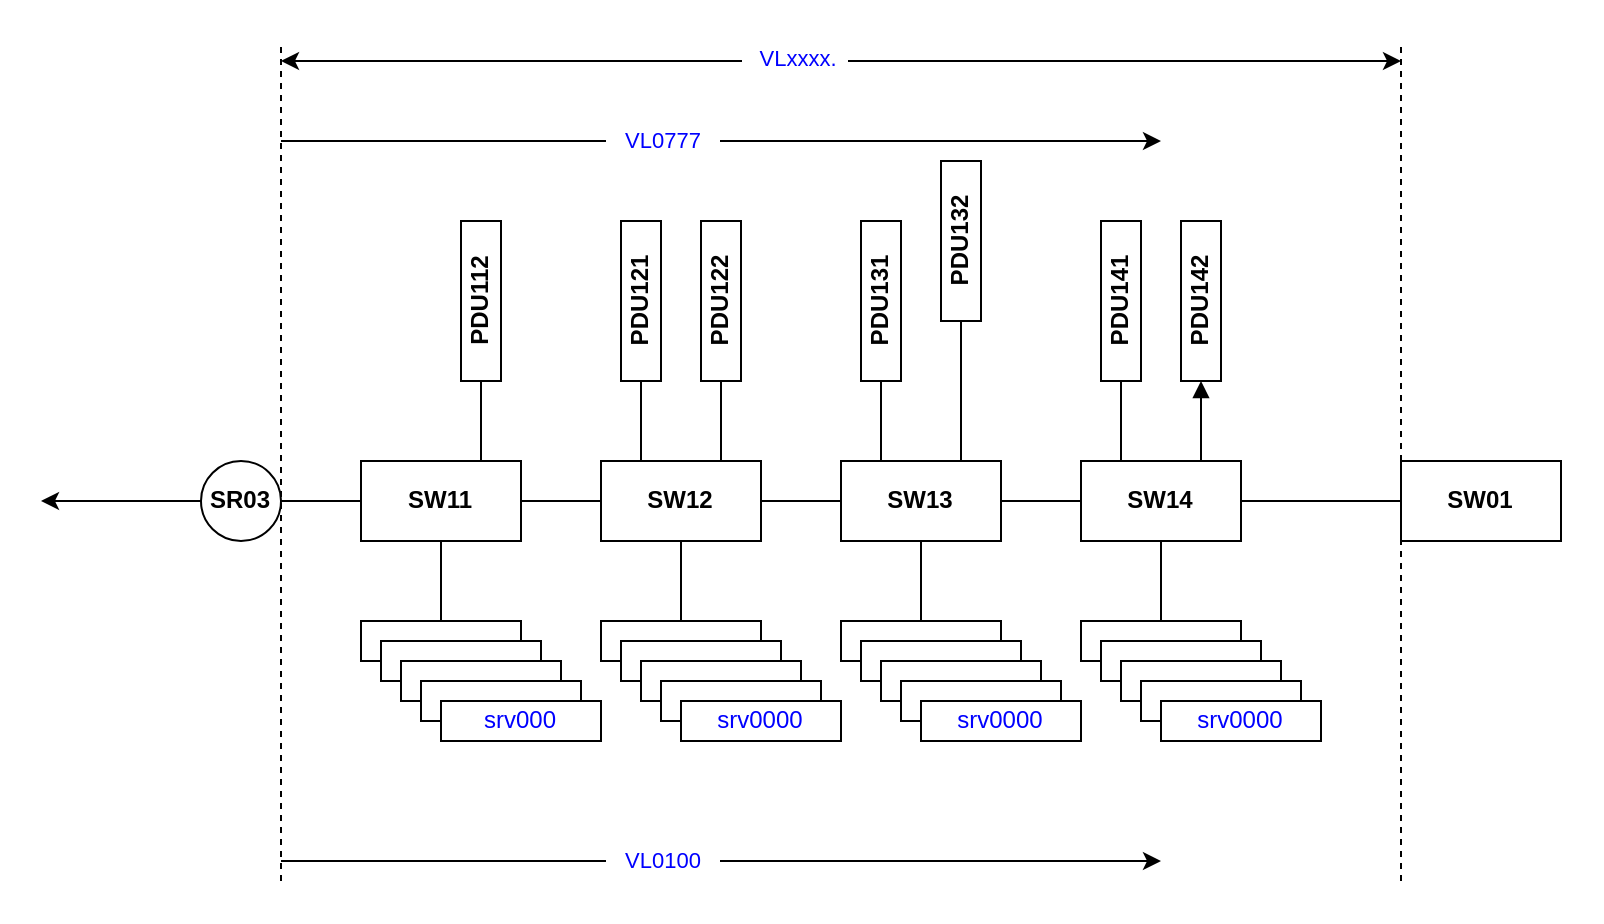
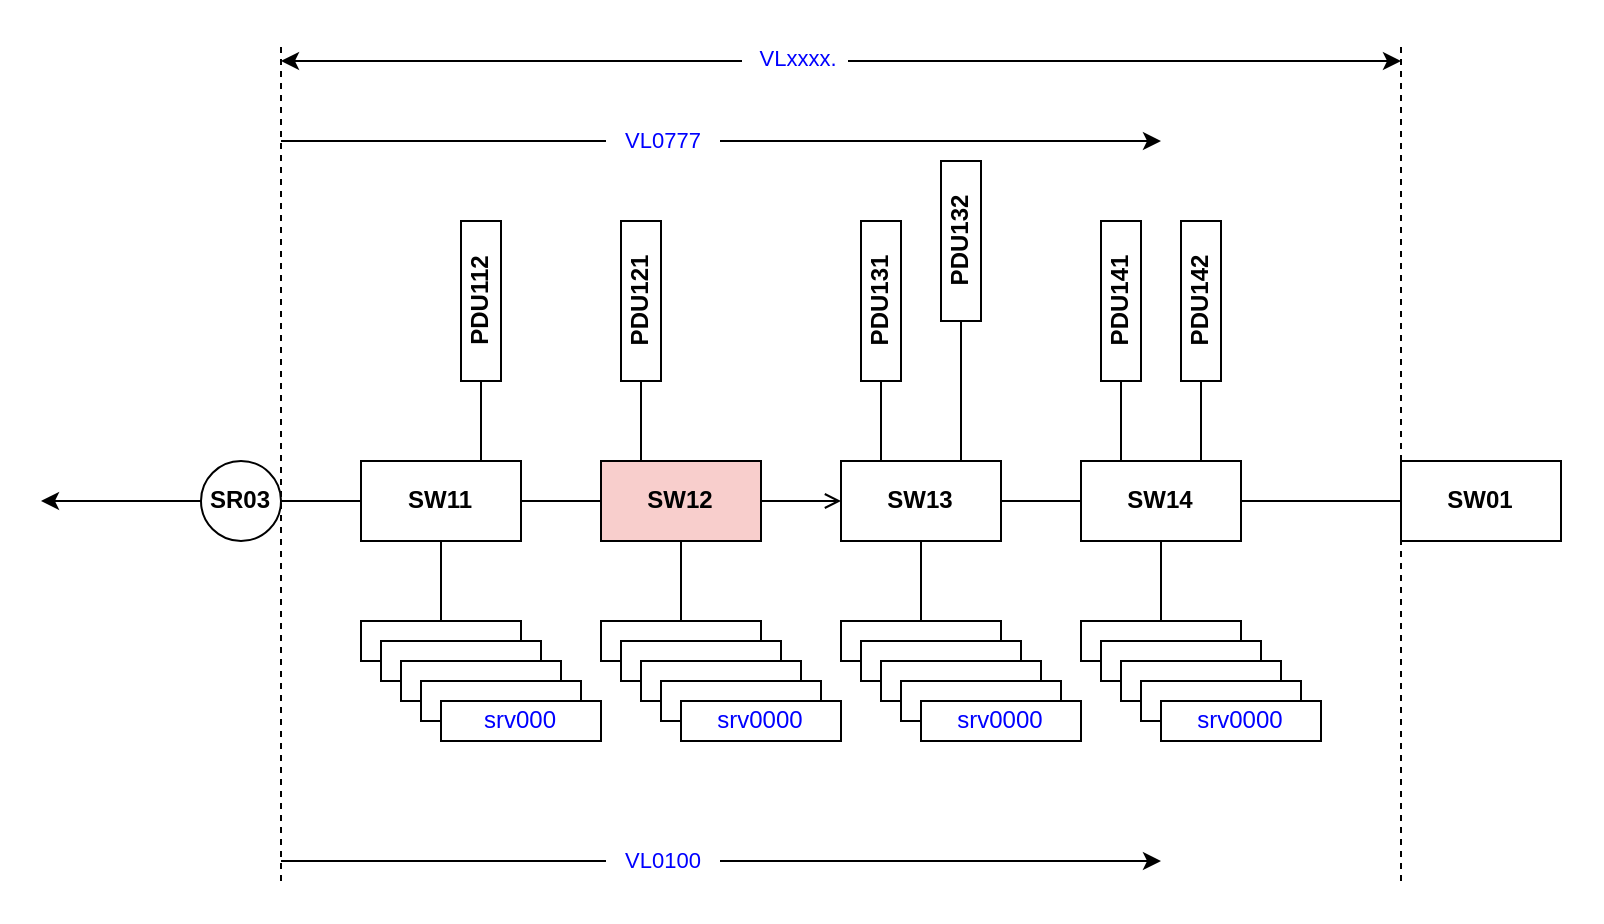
- <mxCell id="15" value="PDU122" style="rounded=0;whiteSpace=wrap;html=1;horizontal=0;fontStyle=1" parent="1" vertex="1"><mxGeometry x="350" y="110" width="20" height="80" as="geometry" /></mxCell>
- <mxCell id="25" value="" style="endArrow=block;html=1;fontColor=#FFA742;entryX=0.5;entryY=1;entryDx=0;entryDy=0;exitX=0.75;exitY=0;exitDx=0;exitDy=0;" parent="1" source="6" target="23" edge="1"><mxGeometry width="50" height="50" relative="1" as="geometry"><mxPoint x="600" y="230" as="sourcePoint" /><mxPoint x="570" y="200" as="targetPoint" /></mxGeometry></mxCell>
+ <mxCell id="25" value="" style="endArrow=none;html=1;fontColor=#FFA742;entryX=0.5;entryY=1;entryDx=0;entryDy=0;exitX=0.75;exitY=0;exitDx=0;exitDy=0;" parent="1" source="6" target="23" edge="1"><mxGeometry width="50" height="50" relative="1" as="geometry"><mxPoint x="600" y="230" as="sourcePoint" /><mxPoint x="570" y="200" as="targetPoint" /></mxGeometry></mxCell>
- <mxCell id="17" value="" style="endArrow=none;html=1;fontColor=#FFA742;entryX=0.5;entryY=1;entryDx=0;entryDy=0;exitX=0.75;exitY=0;exitDx=0;exitDy=0;" parent="1" source="4" target="15" edge="1"><mxGeometry width="50" height="50" relative="1" as="geometry"><mxPoint x="360" y="230" as="sourcePoint" /><mxPoint x="330" y="200" as="targetPoint" /></mxGeometry></mxCell>
- <mxCell id="4" value="SW12" style="rounded=0;whiteSpace=wrap;html=1;fontStyle=1" parent="1" vertex="1"><mxGeometry x="300" y="230" width="80" height="40" as="geometry" /></mxCell>
+ <mxCell id="4" value="SW12" style="rounded=0;whiteSpace=wrap;html=1;fontStyle=1;fillColor=#f8cecc;" parent="1" vertex="1"><mxGeometry x="300" y="230" width="80" height="40" as="geometry" /></mxCell>
- <mxCell id="10" value="" style="endArrow=none;html=1;exitX=1;exitY=0.5;exitDx=0;exitDy=0;entryX=0;entryY=0.5;entryDx=0;entryDy=0;" parent="1" source="4" target="5" edge="1"><mxGeometry width="50" height="50" relative="1" as="geometry"><mxPoint x="380" y="249.75" as="sourcePoint" /><mxPoint x="420" y="249.75" as="targetPoint" /></mxGeometry></mxCell>
+ <mxCell id="10" value="" style="endArrow=open;html=1;exitX=1;exitY=0.5;exitDx=0;exitDy=0;entryX=0;entryY=0.5;entryDx=0;entryDy=0;" parent="1" source="4" target="5" edge="1"><mxGeometry width="50" height="50" relative="1" as="geometry"><mxPoint x="380" y="249.75" as="sourcePoint" /><mxPoint x="420" y="249.75" as="targetPoint" /></mxGeometry></mxCell>
